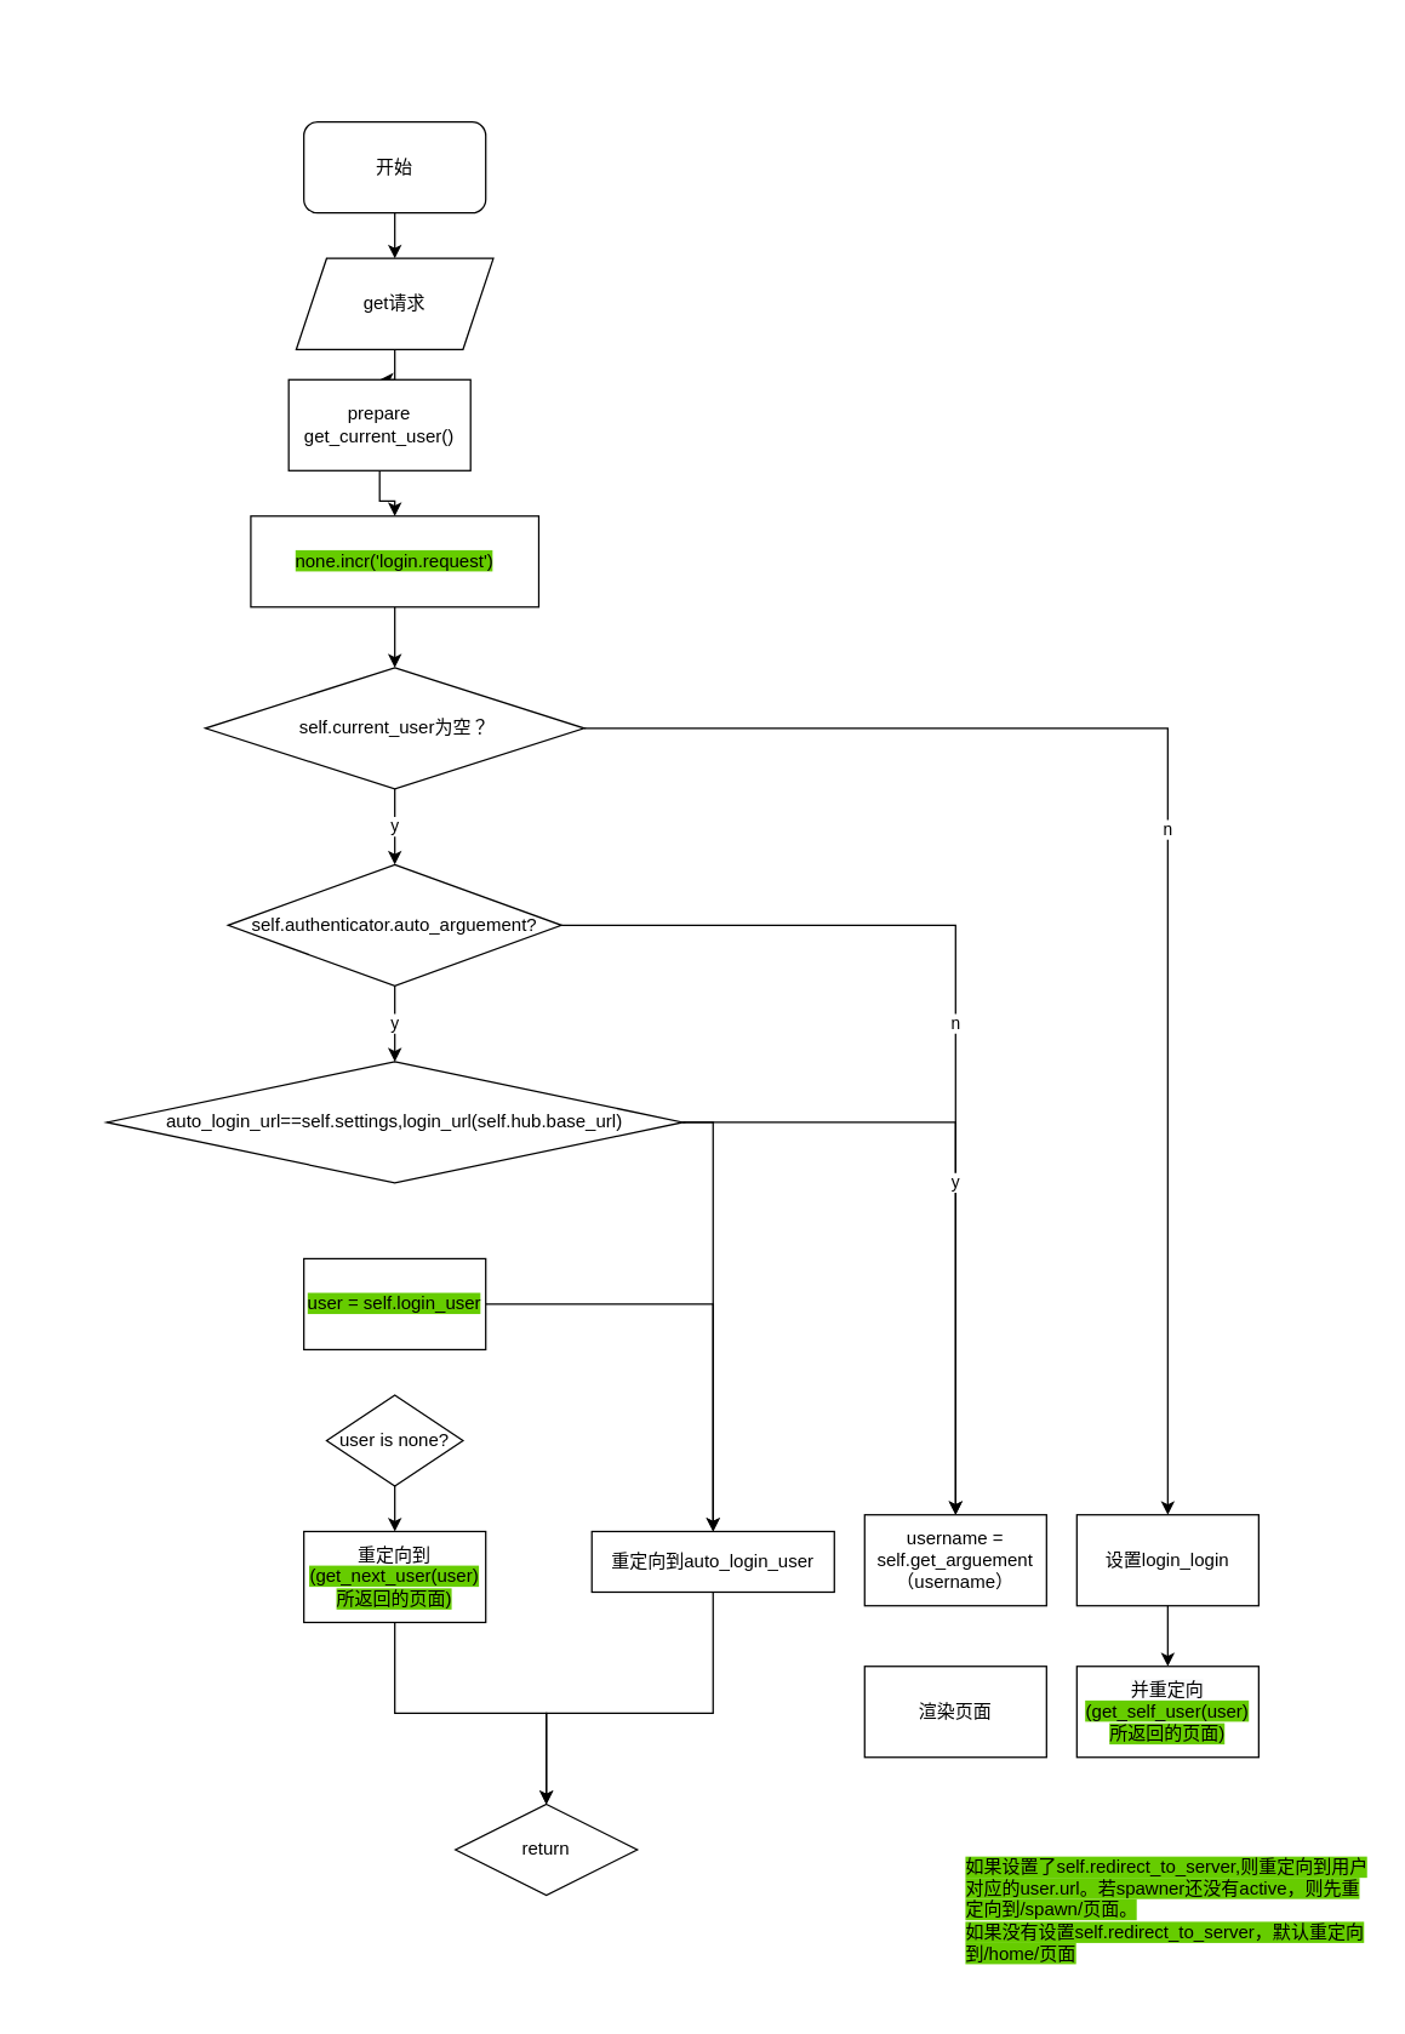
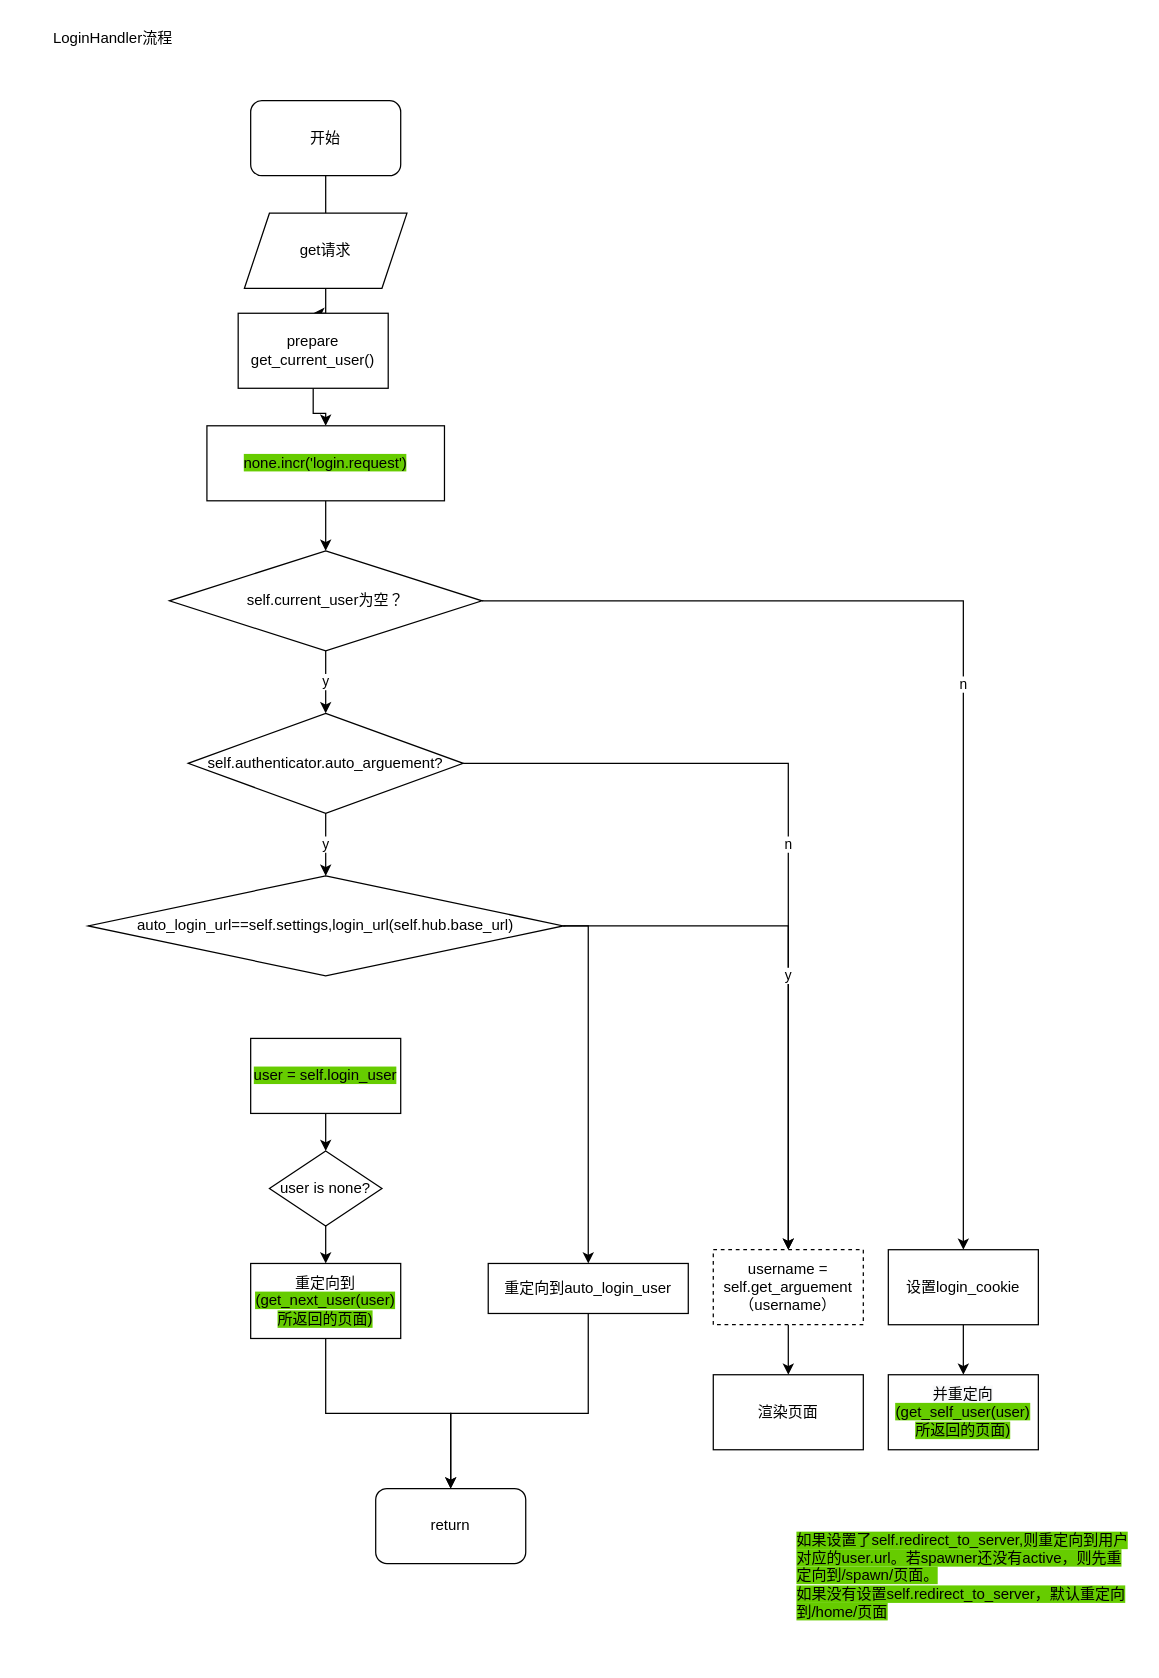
+ <mxCell id="4" value="LoginHandler流程" style="text;html=1;strokeColor=none;fillColor=none;align=center;verticalAlign=middle;whiteSpace=wrap;rounded=0;" vertex="1" parent="1"><mxGeometry x="20" y="20" width="140" height="20" as="geometry" /></mxCell>
- <mxCell id="2" value="" style="edgeStyle=orthogonalEdgeStyle;rounded=0;orthogonalLoop=1;jettySize=auto;html=1;" edge="1" parent="1" source="3" target="6"><mxGeometry relative="1" as="geometry" /></mxCell>
+ <mxCell id="2" value="" style="edgeStyle=orthogonalEdgeStyle;rounded=0;orthogonalLoop=1;jettySize=auto;html=1;endArrow=none;" edge="1" parent="1" source="3" target="6"><mxGeometry relative="1" as="geometry" /></mxCell>
- <mxCell id="16" value="" style="edgeStyle=orthogonalEdgeStyle;rounded=0;orthogonalLoop=1;jettySize=auto;html=1;" edge="1" parent="1" source="17" target="34"><mxGeometry relative="1" as="geometry" /></mxCell>
+ <mxCell id="16" value="" style="edgeStyle=orthogonalEdgeStyle;rounded=0;orthogonalLoop=1;jettySize=auto;html=1;" edge="1" parent="1" source="17" target="25"><mxGeometry relative="1" as="geometry" /></mxCell>
- <mxCell id="29" value="username = self.get_arguement（username）" style="whiteSpace=wrap;html=1;" vertex="1" parent="1"><mxGeometry x="570" y="999" width="120" height="60" as="geometry" /></mxCell>
+ <mxCell id="29" value="username = self.get_arguement（username）" style="whiteSpace=wrap;html=1;dashed=1;" vertex="1" parent="1"><mxGeometry x="570" y="999" width="120" height="60" as="geometry" /></mxCell>
- <mxCell id="12" value="设置login_login" style="rounded=0;whiteSpace=wrap;html=1;" vertex="1" parent="1"><mxGeometry x="710" y="999" width="120" height="60" as="geometry" /></mxCell>
+ <mxCell id="12" value="设置login_cookie" style="rounded=0;whiteSpace=wrap;html=1;" vertex="1" parent="1"><mxGeometry x="710" y="999" width="120" height="60" as="geometry" /></mxCell>
+ <mxCell id="28" value="" style="edgeStyle=orthogonalEdgeStyle;rounded=0;orthogonalLoop=1;jettySize=auto;html=1;" edge="1" parent="1" source="29" target="30"><mxGeometry relative="1" as="geometry" /></mxCell>
- <mxCell id="32" value="return" style="rhombus;whiteSpace=wrap;html=1;" vertex="1" parent="1"><mxGeometry x="300" y="1190" width="120" height="60" as="geometry" /></mxCell>
+ <mxCell id="32" value="return" style="rounded=1;whiteSpace=wrap;html=1;" vertex="1" parent="1"><mxGeometry x="300" y="1190" width="120" height="60" as="geometry" /></mxCell>
